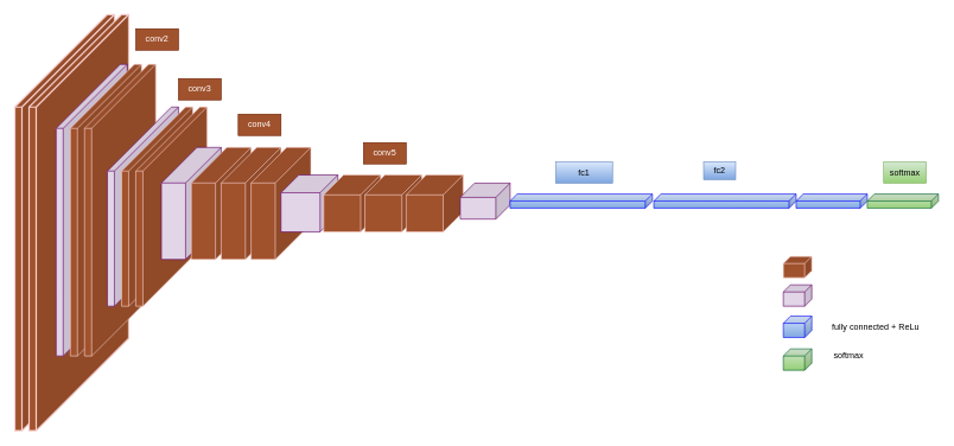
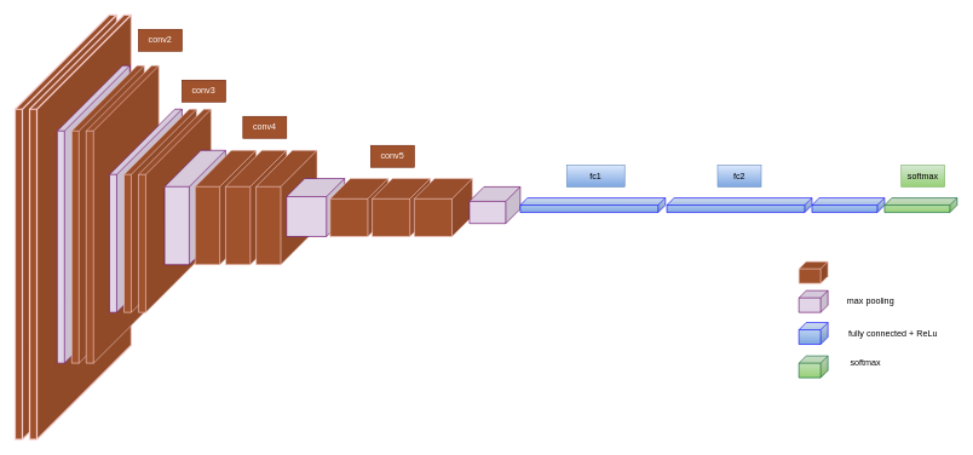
- <mxCell id="28" value="fc2" style="text;html=1;strokeColor=#6c8ebf;fillColor=#dae8fc;align=center;verticalAlign=middle;whiteSpace=wrap;rounded=0;gradientColor=#7ea6e0;" vertex="1" parent="1"><mxGeometry x="988" y="227" width="45" height="25" as="geometry" /></mxCell>
+ <mxCell id="28" value="fc2" style="text;html=1;strokeColor=#6c8ebf;fillColor=#dae8fc;align=center;verticalAlign=middle;whiteSpace=wrap;rounded=0;gradientColor=#7ea6e0;" vertex="1" parent="1"><mxGeometry x="988" y="227" width="60" height="30" as="geometry" /></mxCell>
+ <mxCell id="34" value="max pooling" style="text;html=1;strokeColor=none;fillColor=none;align=center;verticalAlign=middle;whiteSpace=wrap;rounded=0;" vertex="1" parent="1"><mxGeometry x="1158" y="400" width="82" height="30" as="geometry" /></mxCell>
